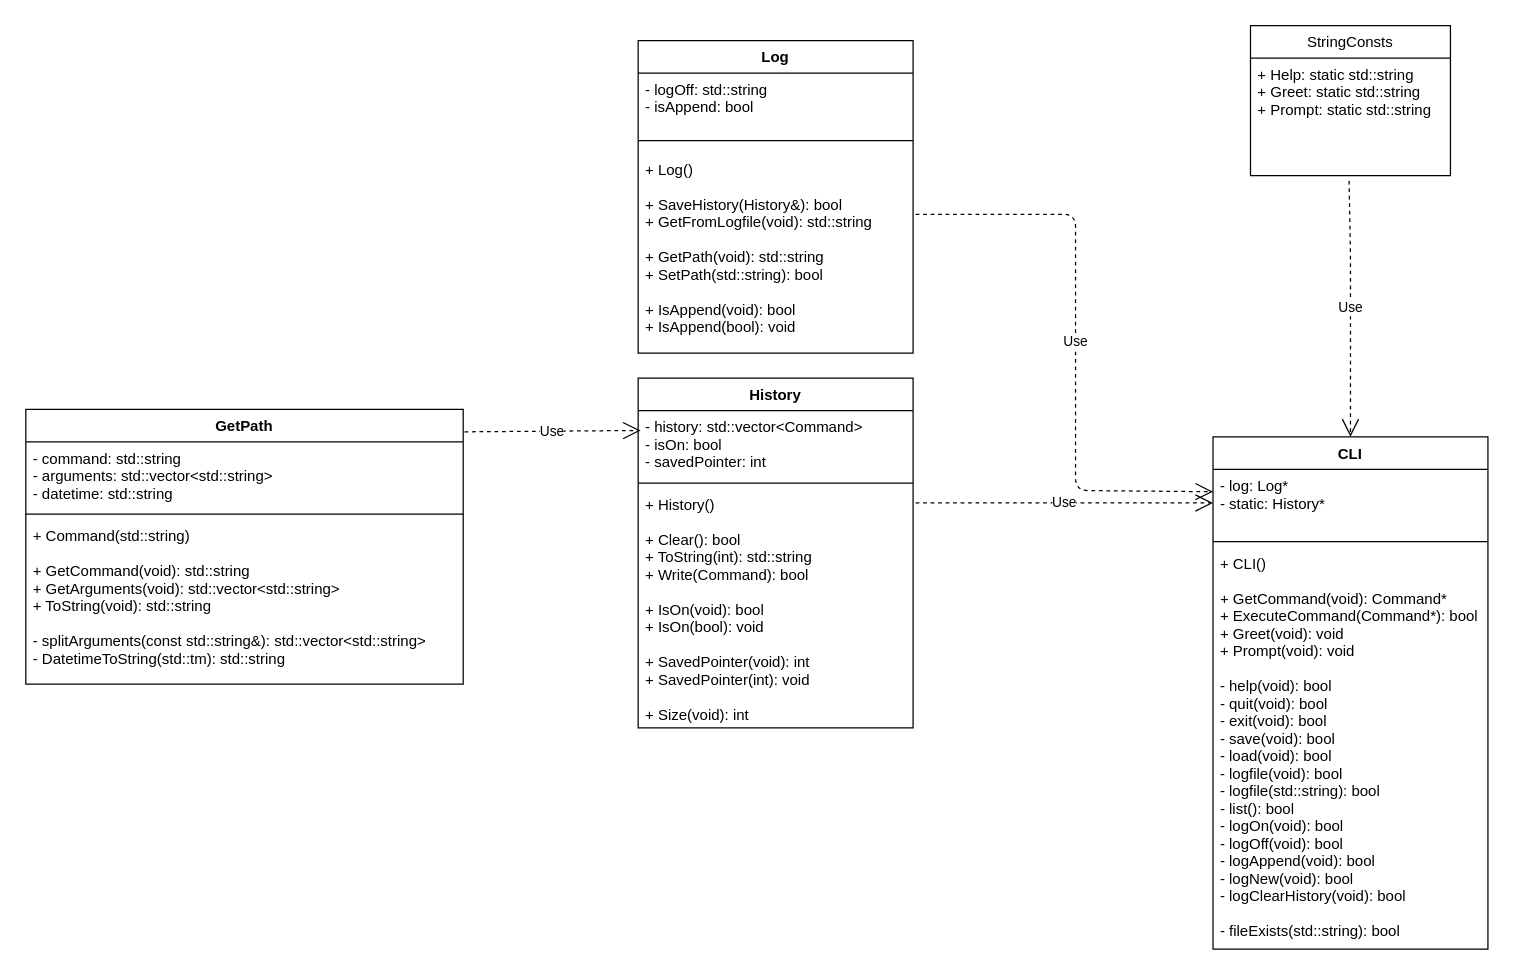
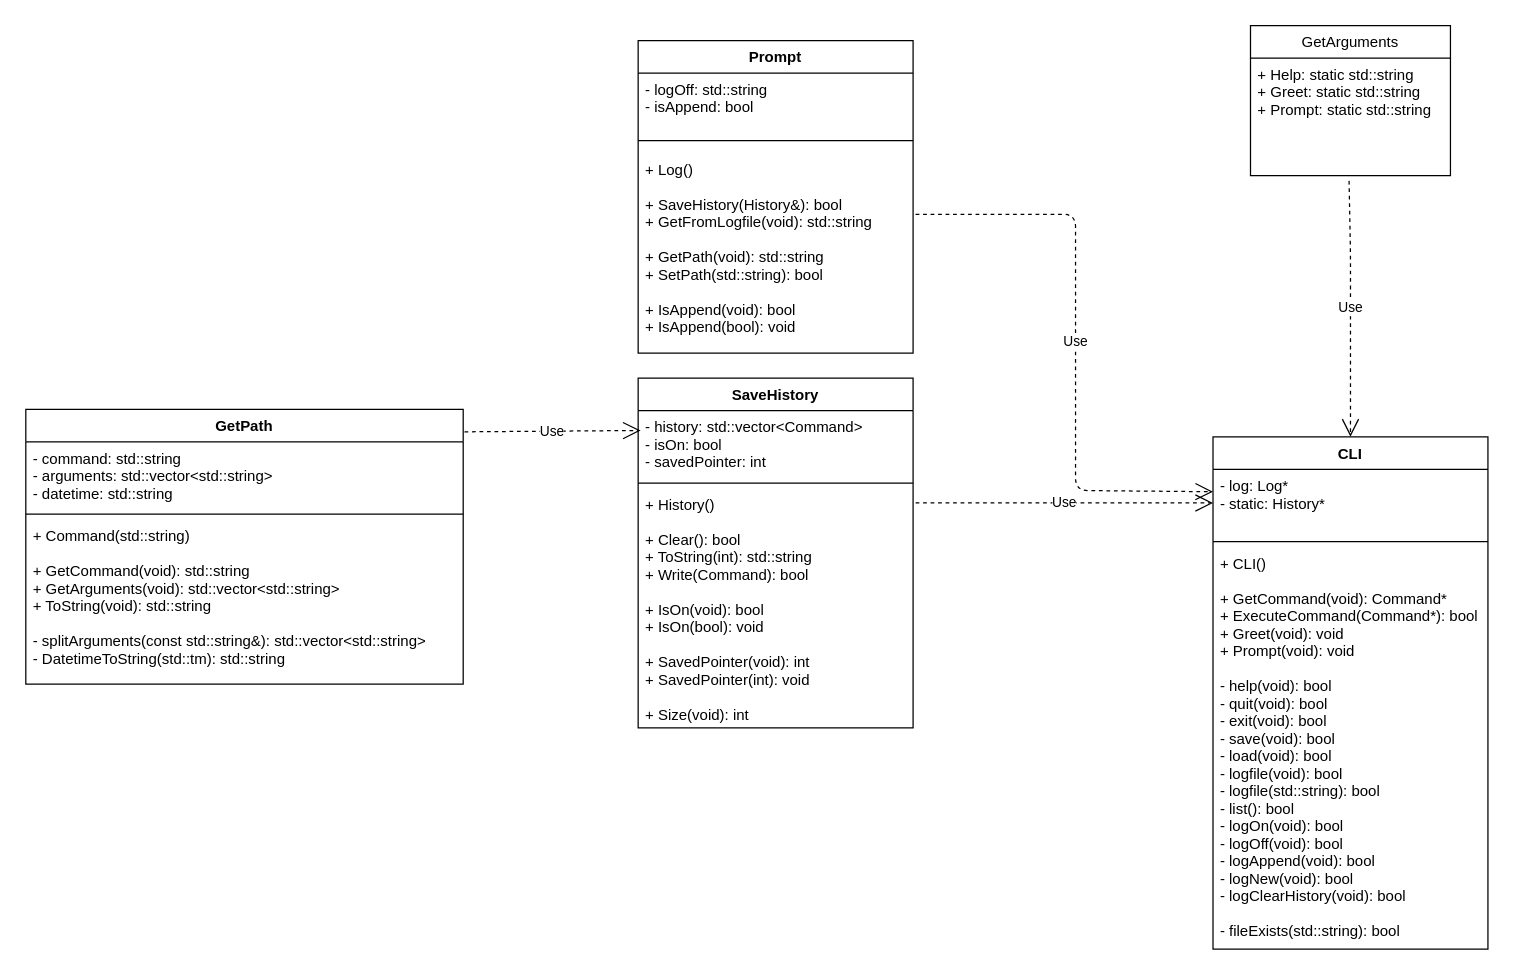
- <mxCell id="20" value="StringConsts" style="swimlane;fontStyle=0;childLayout=stackLayout;horizontal=1;startSize=26;fillColor=none;horizontalStack=0;resizeParent=1;resizeParentMax=0;resizeLast=0;collapsible=1;marginBottom=0;" parent="1" vertex="1"><mxGeometry x="1000" y="20" width="160" height="120" as="geometry" /></mxCell>
+ <mxCell id="20" value="GetArguments" style="swimlane;fontStyle=0;childLayout=stackLayout;horizontal=1;startSize=26;fillColor=none;horizontalStack=0;resizeParent=1;resizeParentMax=0;resizeLast=0;collapsible=1;marginBottom=0;" parent="1" vertex="1"><mxGeometry x="1000" y="20" width="160" height="120" as="geometry" /></mxCell>
- <mxCell id="6" value="Log" style="swimlane;fontStyle=1;align=center;verticalAlign=top;childLayout=stackLayout;horizontal=1;startSize=26;horizontalStack=0;resizeParent=1;resizeParentMax=0;resizeLast=0;collapsible=1;marginBottom=0;" parent="1" vertex="1"><mxGeometry x="510" y="32" width="220" height="250" as="geometry" /></mxCell>
+ <mxCell id="6" value="Prompt" style="swimlane;fontStyle=1;align=center;verticalAlign=top;childLayout=stackLayout;horizontal=1;startSize=26;horizontalStack=0;resizeParent=1;resizeParentMax=0;resizeLast=0;collapsible=1;marginBottom=0;" parent="1" vertex="1"><mxGeometry x="510" y="32" width="220" height="250" as="geometry" /></mxCell>
- <mxCell id="2" value="History" style="swimlane;fontStyle=1;align=center;verticalAlign=top;childLayout=stackLayout;horizontal=1;startSize=26;horizontalStack=0;resizeParent=1;resizeParentMax=0;resizeLast=0;collapsible=1;marginBottom=0;" parent="1" vertex="1"><mxGeometry x="510" y="302" width="220" height="280" as="geometry" /></mxCell>
+ <mxCell id="2" value="SaveHistory" style="swimlane;fontStyle=1;align=center;verticalAlign=top;childLayout=stackLayout;horizontal=1;startSize=26;horizontalStack=0;resizeParent=1;resizeParentMax=0;resizeLast=0;collapsible=1;marginBottom=0;" parent="1" vertex="1"><mxGeometry x="510" y="302" width="220" height="280" as="geometry" /></mxCell>
